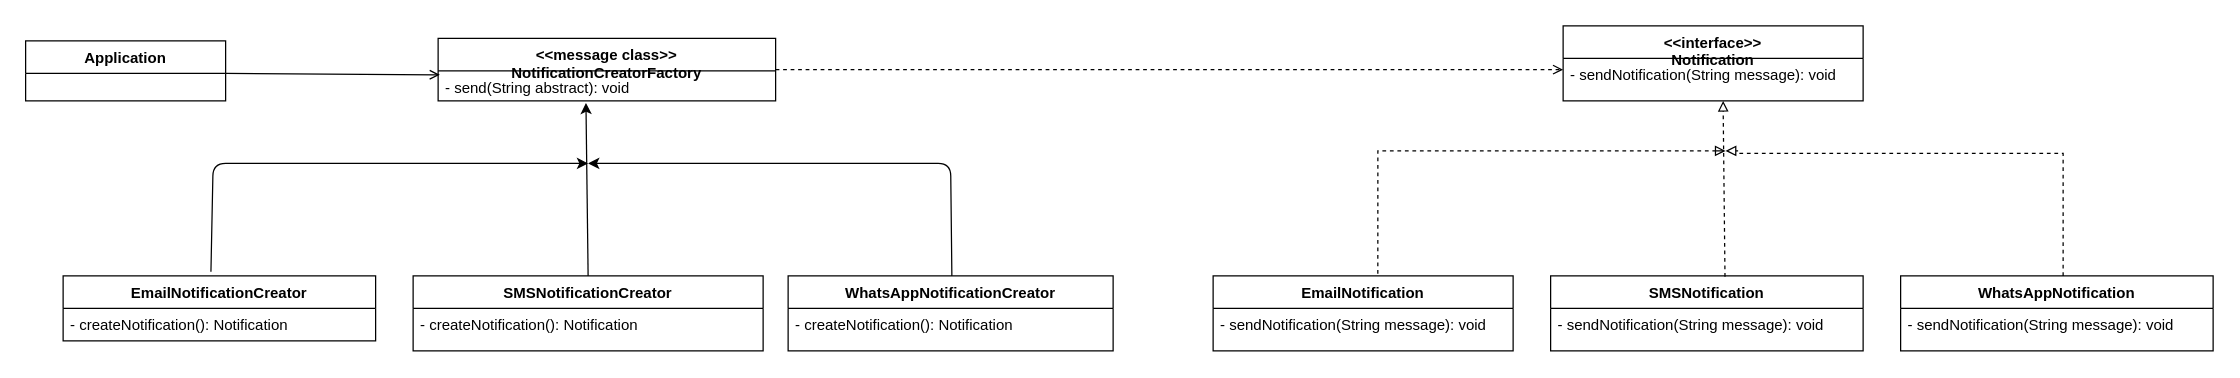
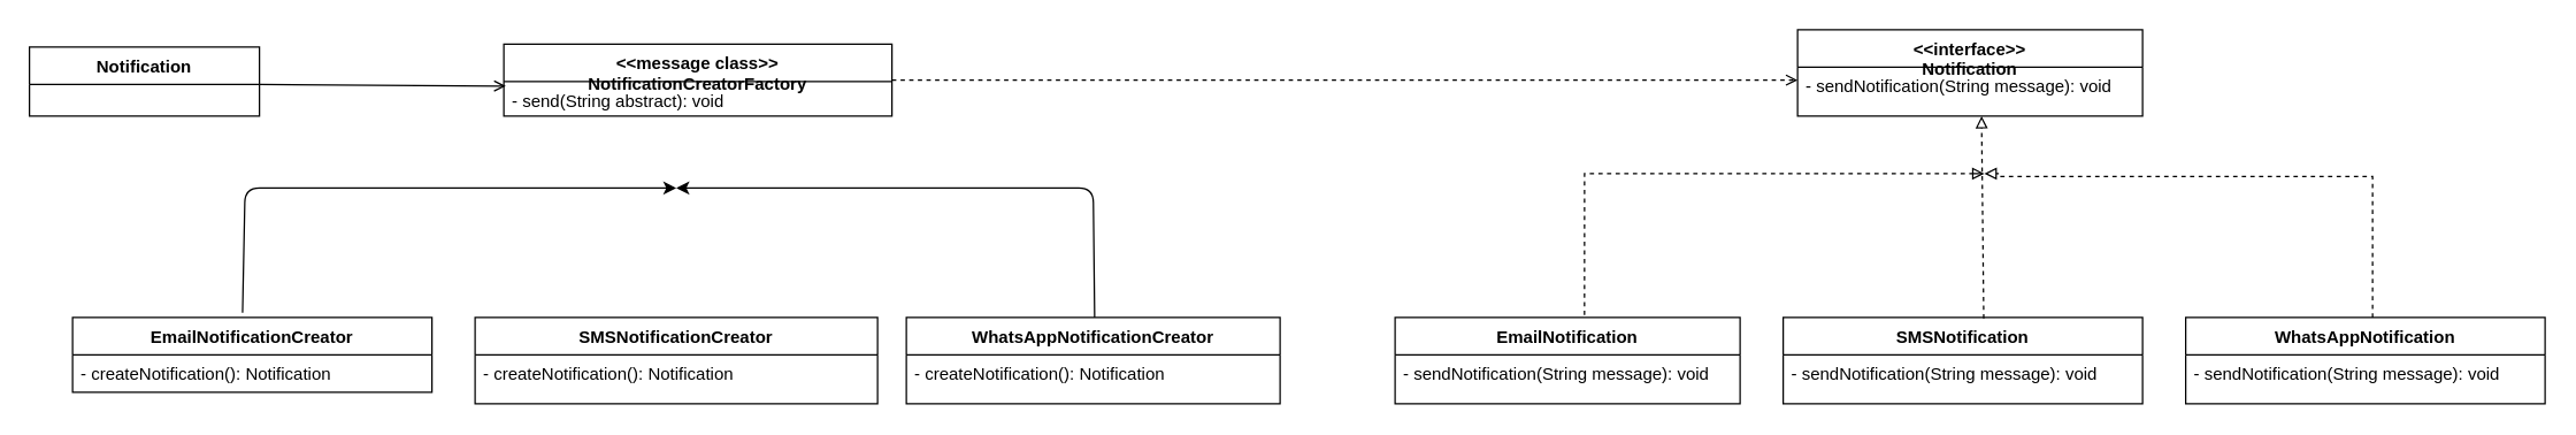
- <mxCell id="14" value="Application" style="swimlane;fontStyle=1;align=center;verticalAlign=top;childLayout=stackLayout;horizontal=1;startSize=26;horizontalStack=0;resizeParent=1;resizeParentMax=0;resizeLast=0;collapsible=1;marginBottom=0;whiteSpace=wrap;html=1;" vertex="1" parent="1"><mxGeometry x="20" y="32" width="160" height="48" as="geometry" /></mxCell>
+ <mxCell id="14" value="Notification" style="swimlane;fontStyle=1;align=center;verticalAlign=top;childLayout=stackLayout;horizontal=1;startSize=26;horizontalStack=0;resizeParent=1;resizeParentMax=0;resizeLast=0;collapsible=1;marginBottom=0;whiteSpace=wrap;html=1;" vertex="1" parent="1"><mxGeometry x="20" y="32" width="160" height="48" as="geometry" /></mxCell>
- <mxCell id="22" value="" style="endArrow=classic;html=1;entryX=0.438;entryY=1.067;entryDx=0;entryDy=0;entryPerimeter=0;exitX=0.5;exitY=0;exitDx=0;exitDy=0;" edge="1" parent="1" source="8" target="18"><mxGeometry width="50" height="50" relative="1" as="geometry"><mxPoint x="460" y="220" as="sourcePoint" /><mxPoint x="510" y="170" as="targetPoint" /></mxGeometry></mxCell>
